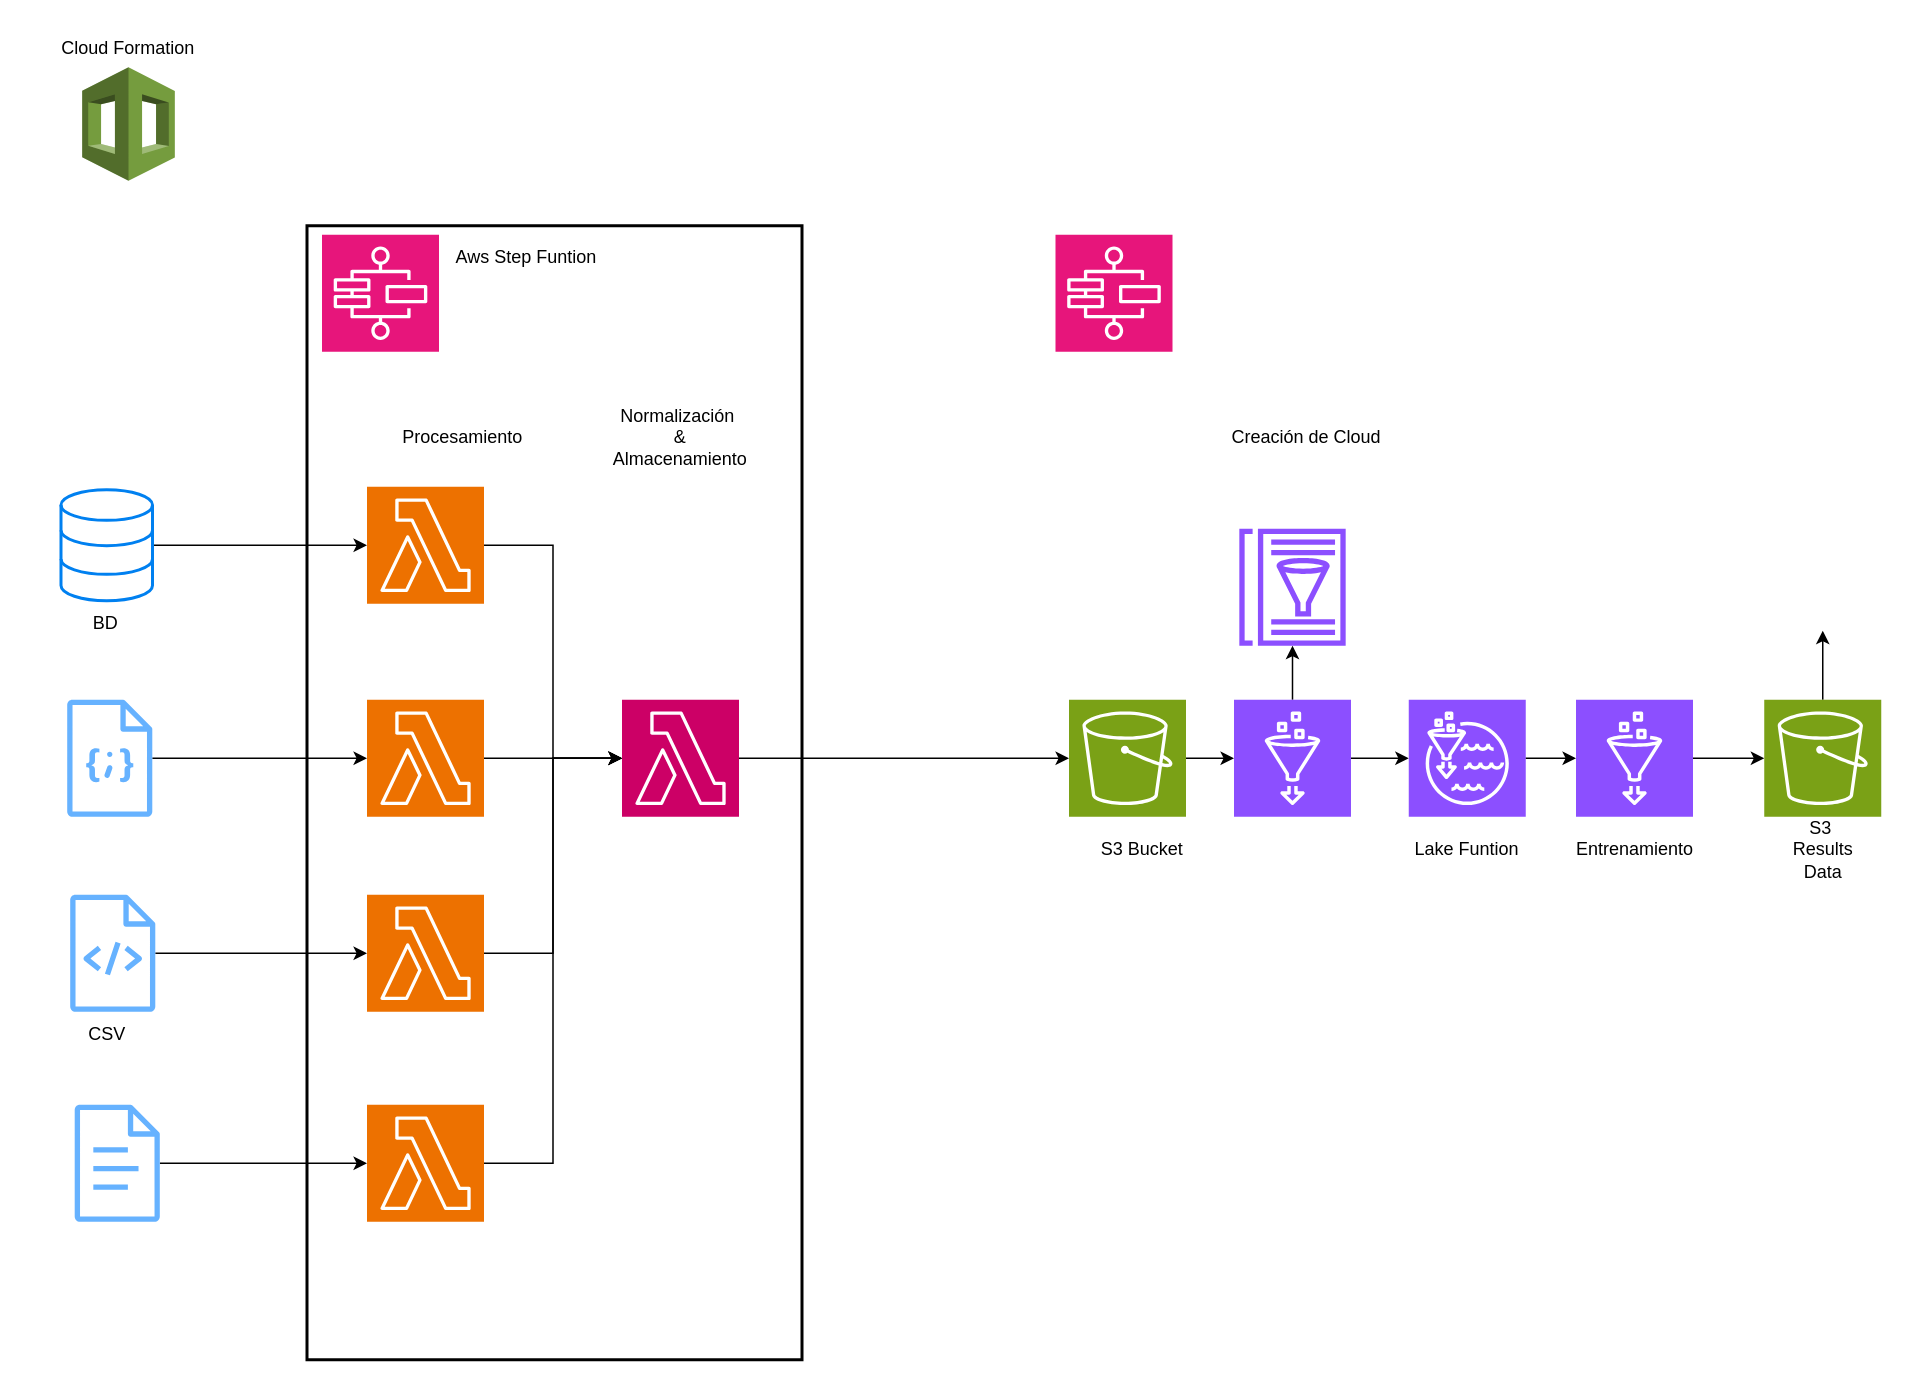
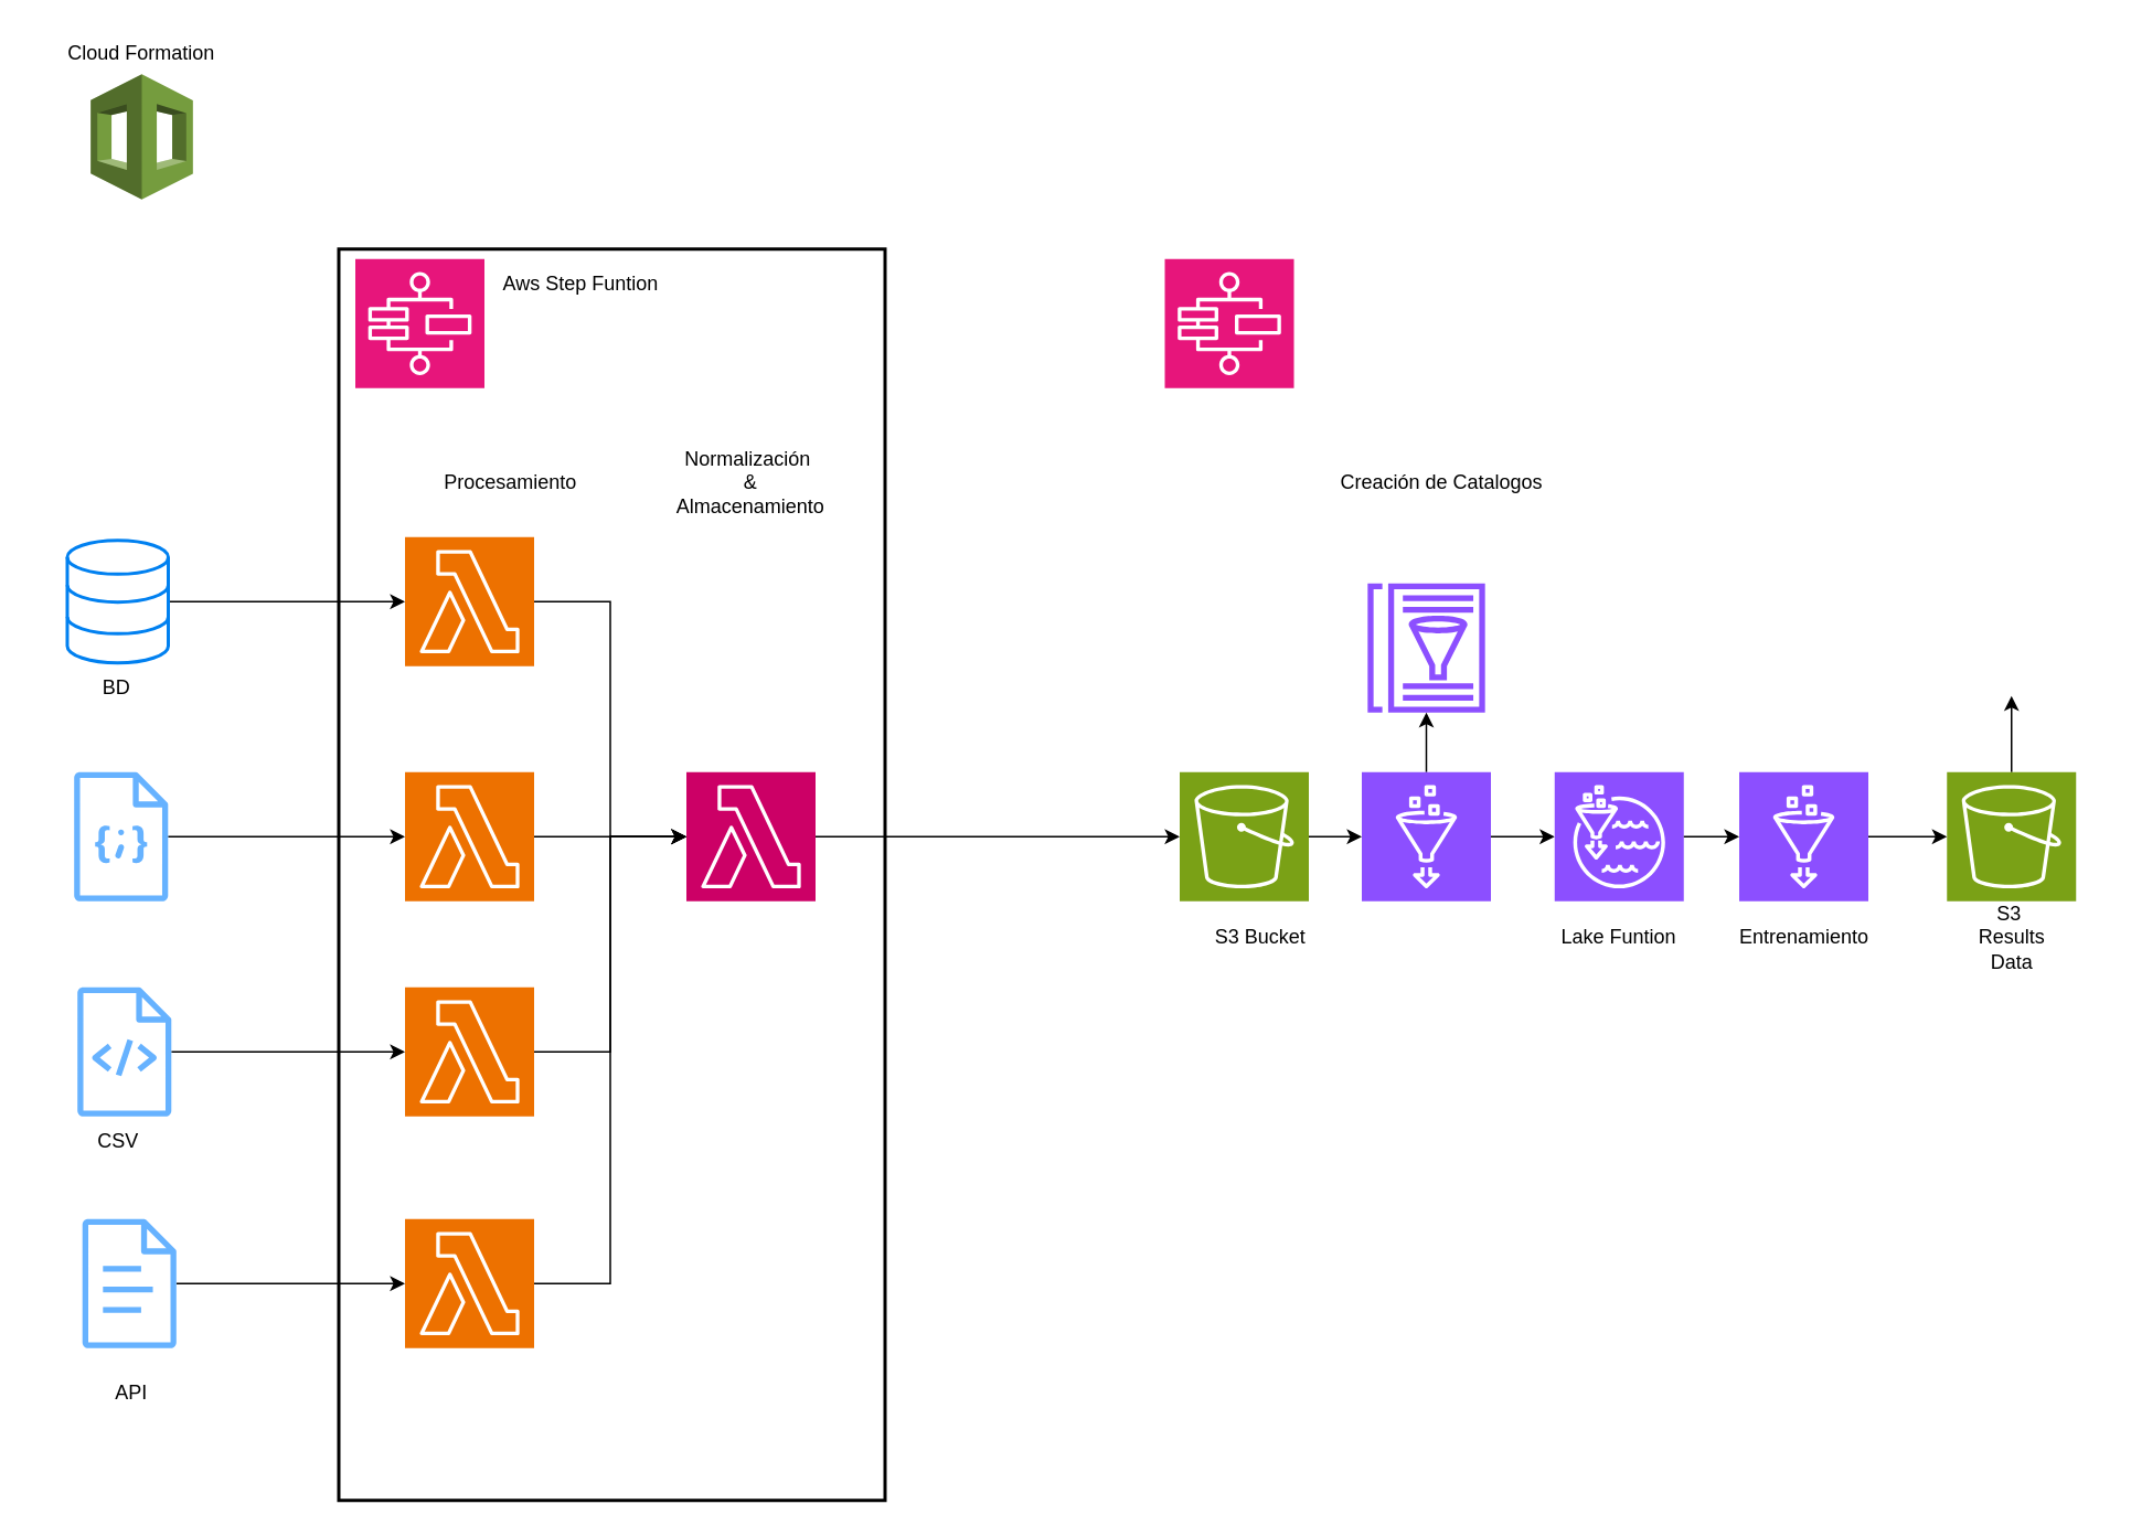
- <mxCell id="32" value="&lt;font face=&quot;Arial, sans-serif&quot;&gt;&lt;span style=&quot;white-space-collapse: preserve;&quot;&gt;Creación de Cloud&lt;/span&gt;&lt;/font&gt;" style="text;html=1;align=center;verticalAlign=middle;whiteSpace=wrap;rounded=0;" parent="20" vertex="1"><mxGeometry x="97" y="126" width="161" height="30" as="geometry" /></mxCell>
+ <mxCell id="32" value="&lt;font face=&quot;Arial, sans-serif&quot;&gt;&lt;span style=&quot;white-space-collapse: preserve;&quot;&gt;Creación de Catalogos&lt;/span&gt;&lt;/font&gt;" style="text;html=1;align=center;verticalAlign=middle;whiteSpace=wrap;rounded=0;" parent="20" vertex="1"><mxGeometry x="97" y="126" width="161" height="30" as="geometry" /></mxCell>
+ <mxCell id="18" value="API" style="text;html=1;align=center;verticalAlign=middle;whiteSpace=wrap;rounded=0;" parent="12" vertex="1"><mxGeometry x="9" y="500" width="60" height="30" as="geometry" /></mxCell>
